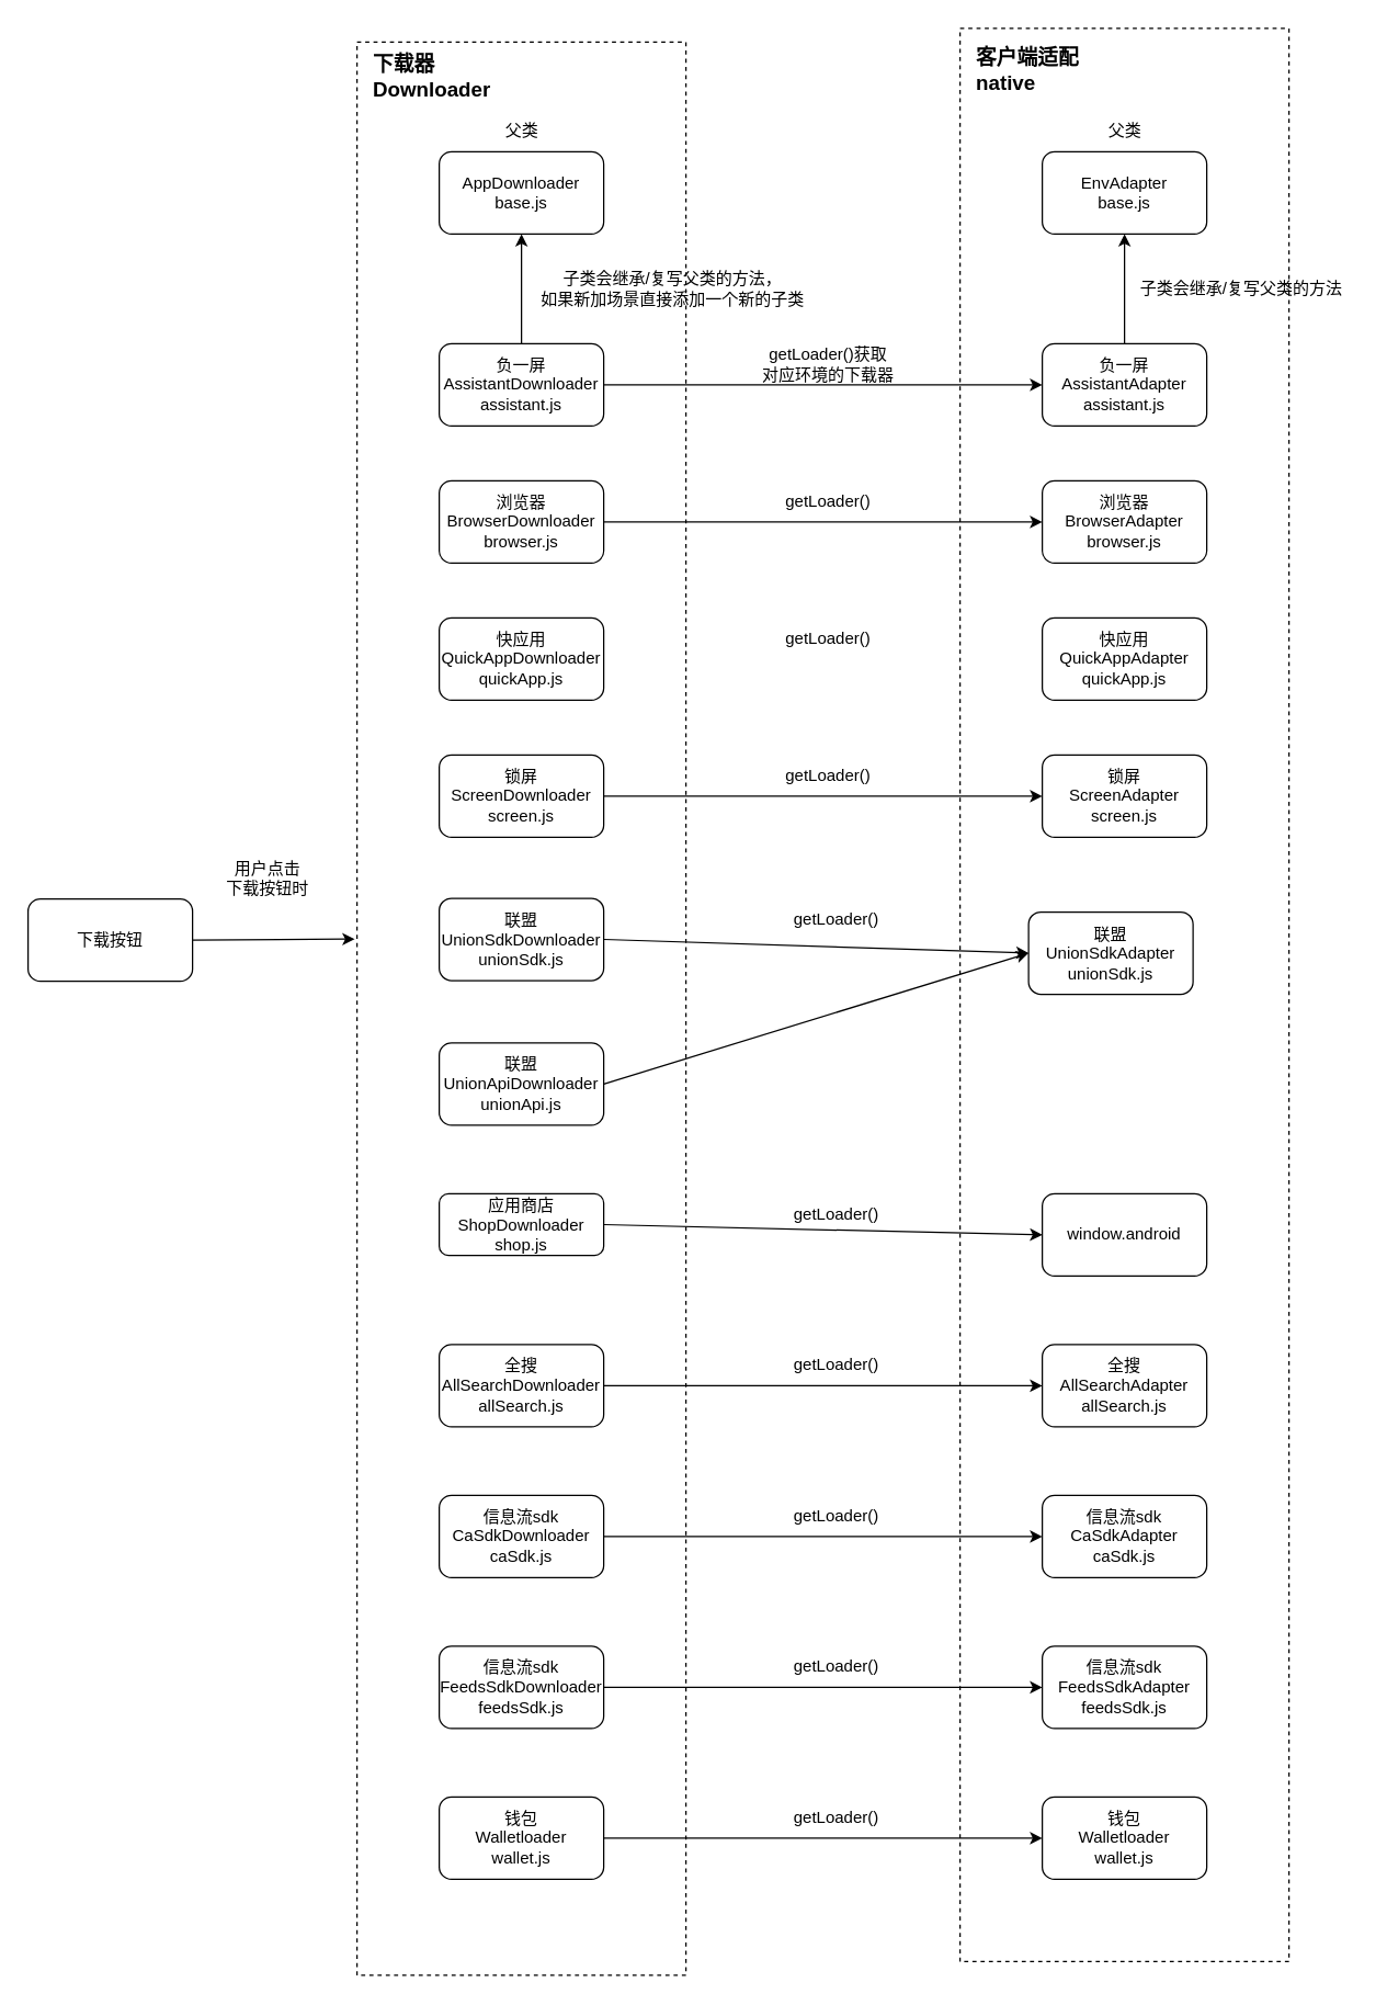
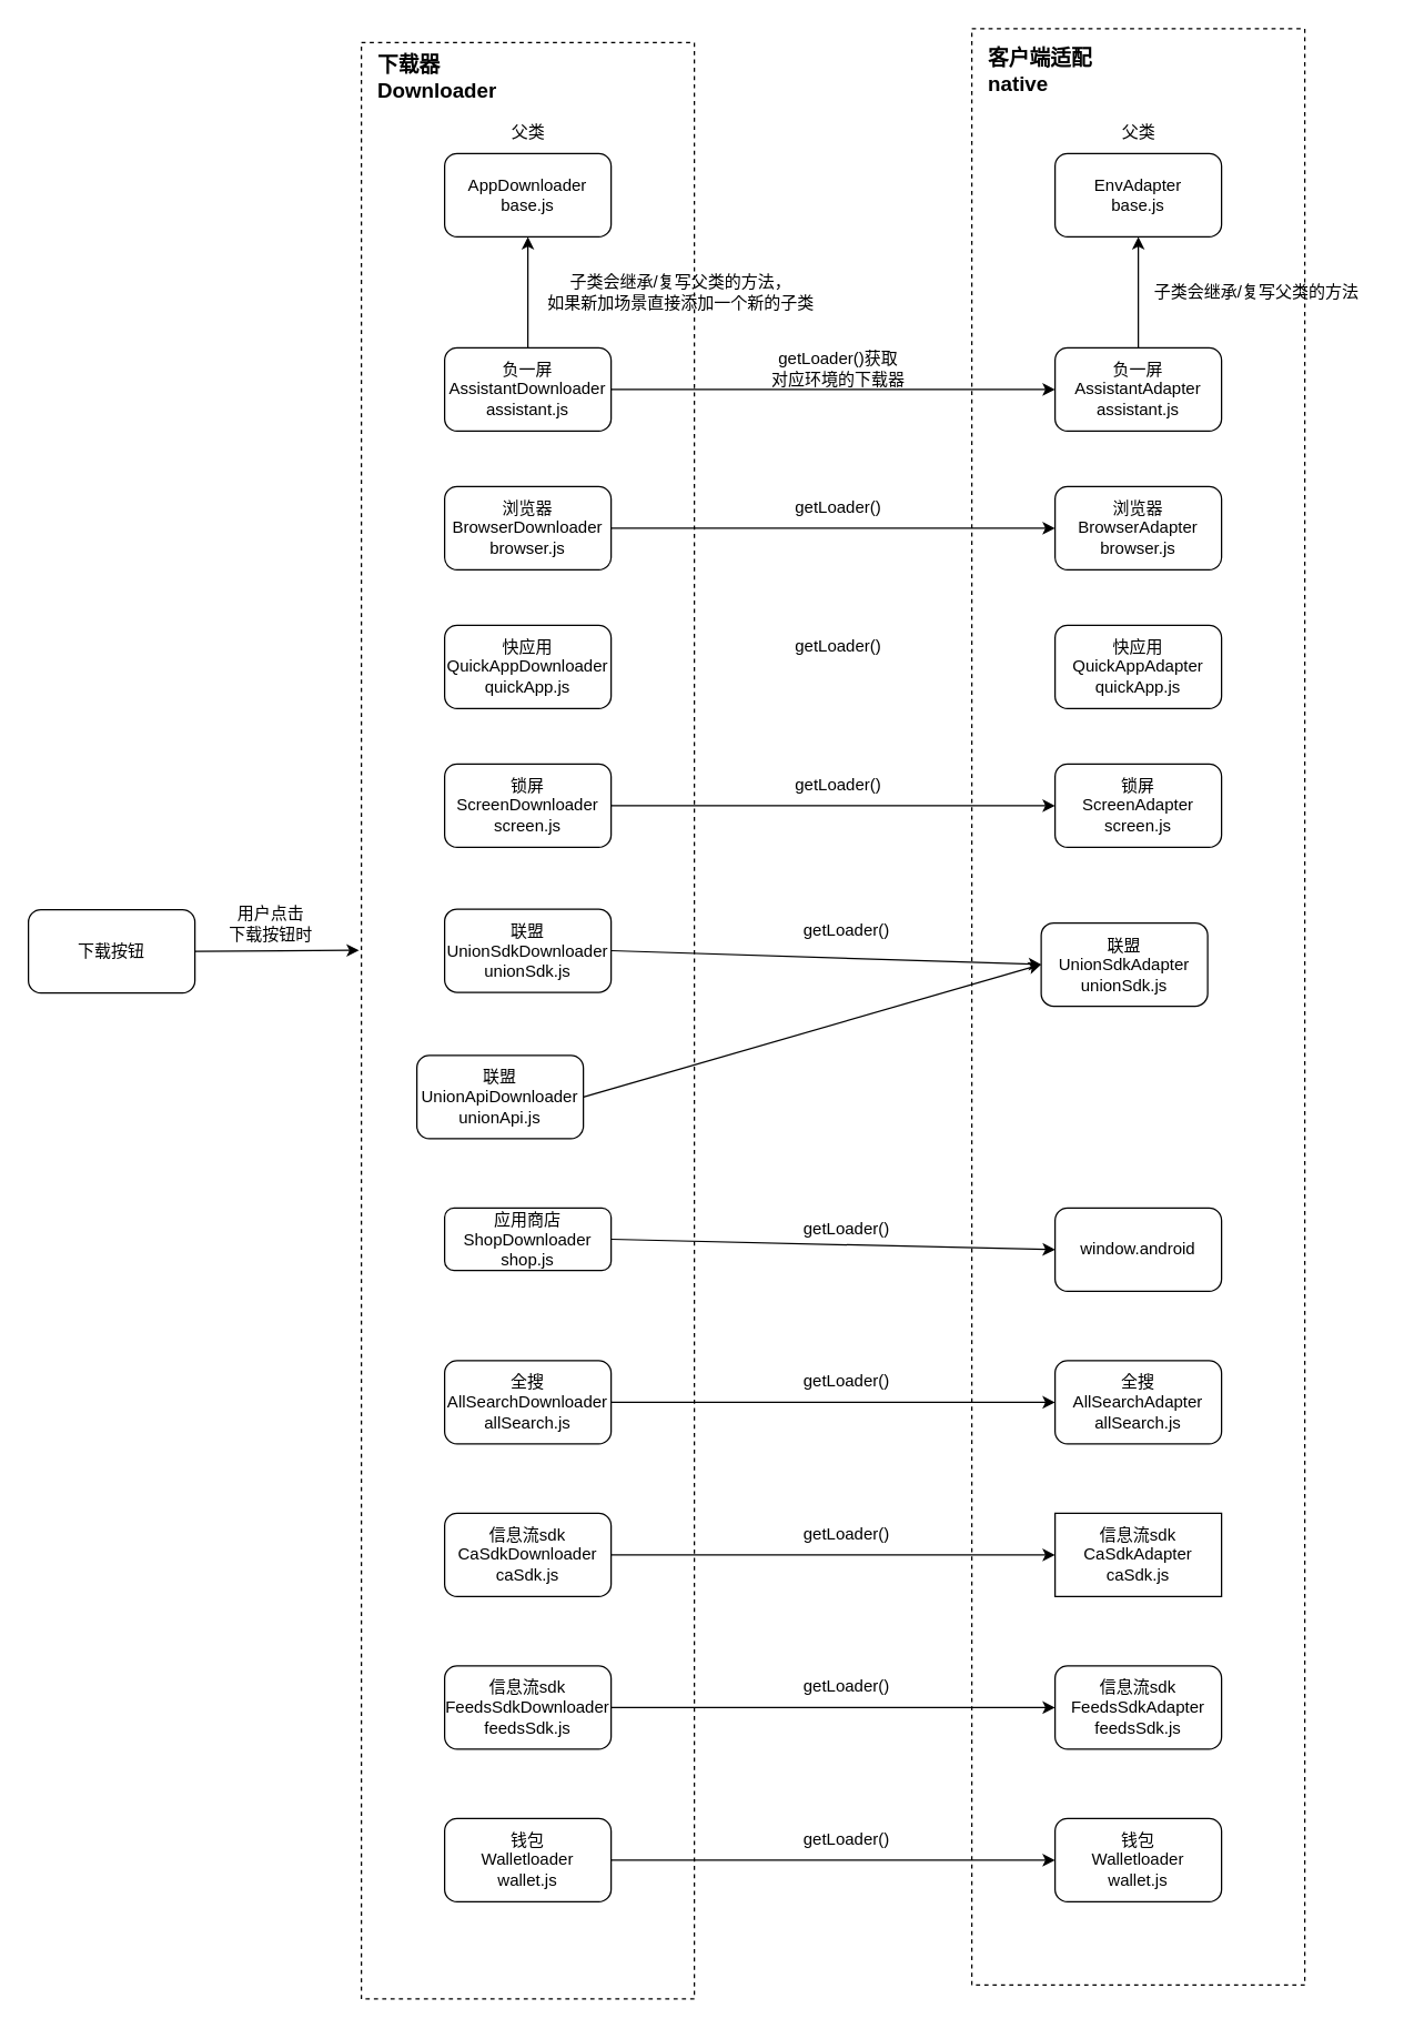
- <mxCell id="46" value="用户点击&lt;br&gt;下载按钮时" style="text;html=1;strokeColor=none;fillColor=none;align=center;verticalAlign=middle;whiteSpace=wrap;rounded=0;" vertex="1" parent="1"><mxGeometry x="160" y="625" width="70" height="30" as="geometry" /></mxCell>
+ <mxCell id="46" value="用户点击&lt;br&gt;下载按钮时" style="text;html=1;strokeColor=none;fillColor=none;align=center;verticalAlign=middle;whiteSpace=wrap;rounded=0;" vertex="1" parent="1"><mxGeometry x="160" y="650" width="70" height="30" as="geometry" /></mxCell>
- <mxCell id="12" value="联盟&lt;br&gt;UnionApiDownloader&lt;br&gt;unionApi.js" style="rounded=1;whiteSpace=wrap;html=1;" vertex="1" parent="1"><mxGeometry x="320" y="760" width="120" height="60" as="geometry" /></mxCell>
+ <mxCell id="12" value="联盟&lt;br&gt;UnionApiDownloader&lt;br&gt;unionApi.js" style="rounded=1;whiteSpace=wrap;html=1;" vertex="1" parent="1"><mxGeometry x="300" y="760" width="120" height="60" as="geometry" /></mxCell>
- <mxCell id="30" value="信息流sdk&lt;br&gt;CaSdkAdapter&lt;br&gt;caSdk.js" style="rounded=1;whiteSpace=wrap;html=1;" vertex="1" parent="1"><mxGeometry x="760" y="1090" width="120" height="60" as="geometry" /></mxCell>
+ <mxCell id="30" value="信息流sdk&lt;br&gt;CaSdkAdapter&lt;br&gt;caSdk.js" style="whiteSpace=wrap;html=1;rounded=0;" vertex="1" parent="1"><mxGeometry x="760" y="1090" width="120" height="60" as="geometry" /></mxCell>
